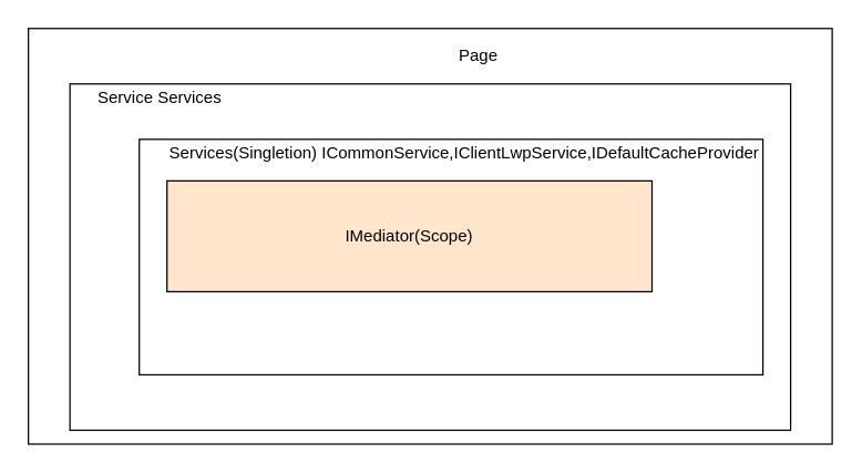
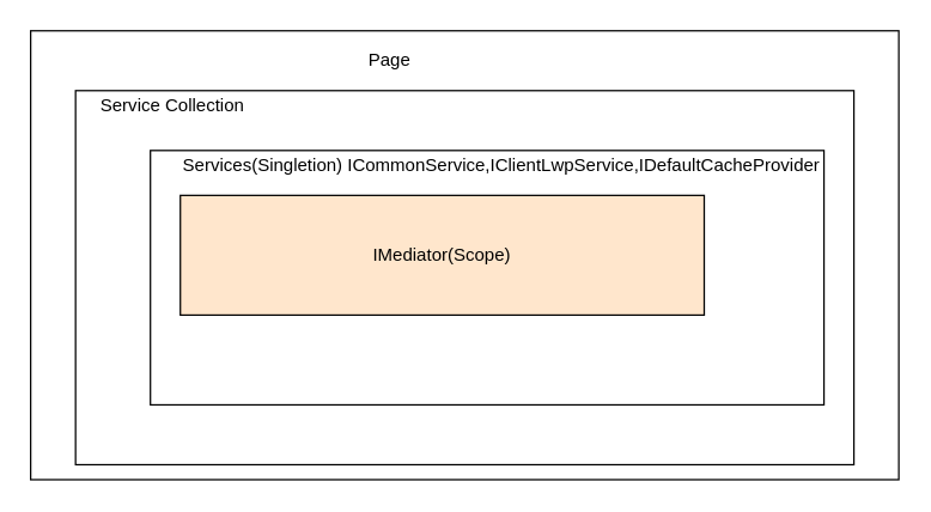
- <mxCell id="5" value="Page" style="text;html=1;strokeColor=none;fillColor=none;align=center;verticalAlign=middle;whiteSpace=wrap;rounded=0;" vertex="1" parent="1"><mxGeometry x="325" y="30" width="40" height="20" as="geometry" /></mxCell>
+ <mxCell id="5" value="Page" style="text;html=1;strokeColor=none;fillColor=none;align=center;verticalAlign=middle;whiteSpace=wrap;rounded=0;" vertex="1" parent="1"><mxGeometry x="240" y="30" width="40" height="20" as="geometry" /></mxCell>
- <mxCell id="7" value="Service Services" style="text;html=1;strokeColor=none;fillColor=none;align=center;verticalAlign=middle;whiteSpace=wrap;rounded=0;" vertex="1" parent="1"><mxGeometry x="60" y="60" width="110" height="20" as="geometry" /></mxCell>
+ <mxCell id="7" value="Service Collection" style="text;html=1;strokeColor=none;fillColor=none;align=center;verticalAlign=middle;whiteSpace=wrap;rounded=0;" vertex="1" parent="1"><mxGeometry x="60" y="60" width="110" height="20" as="geometry" /></mxCell>
